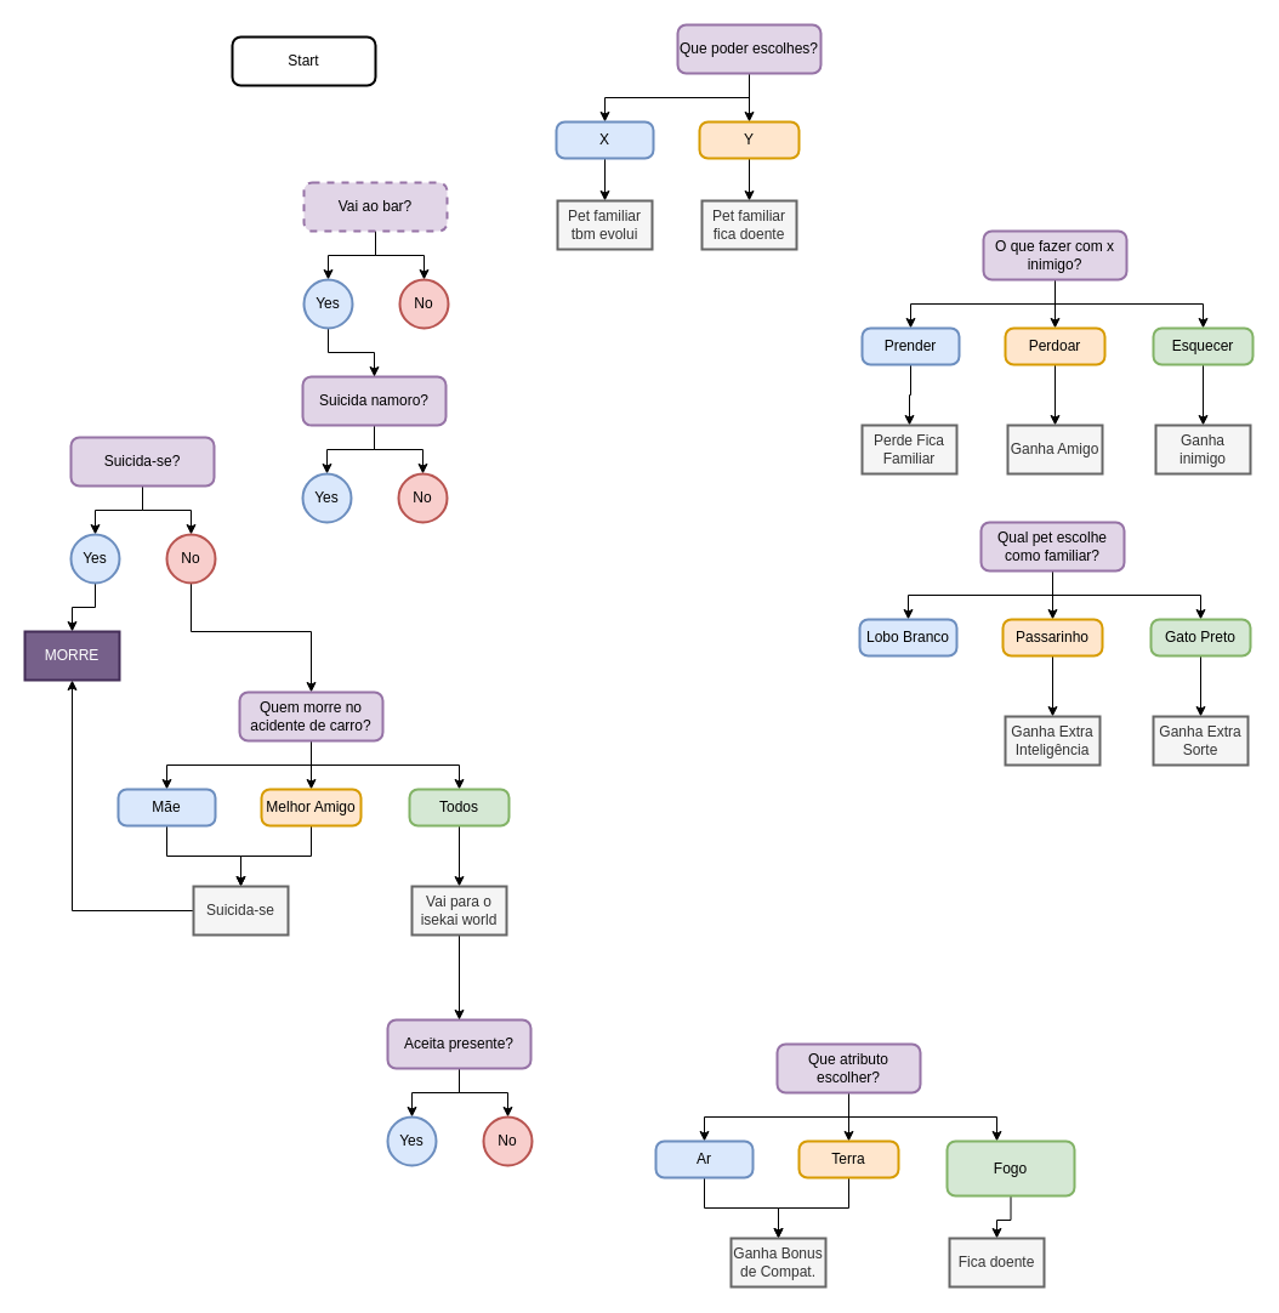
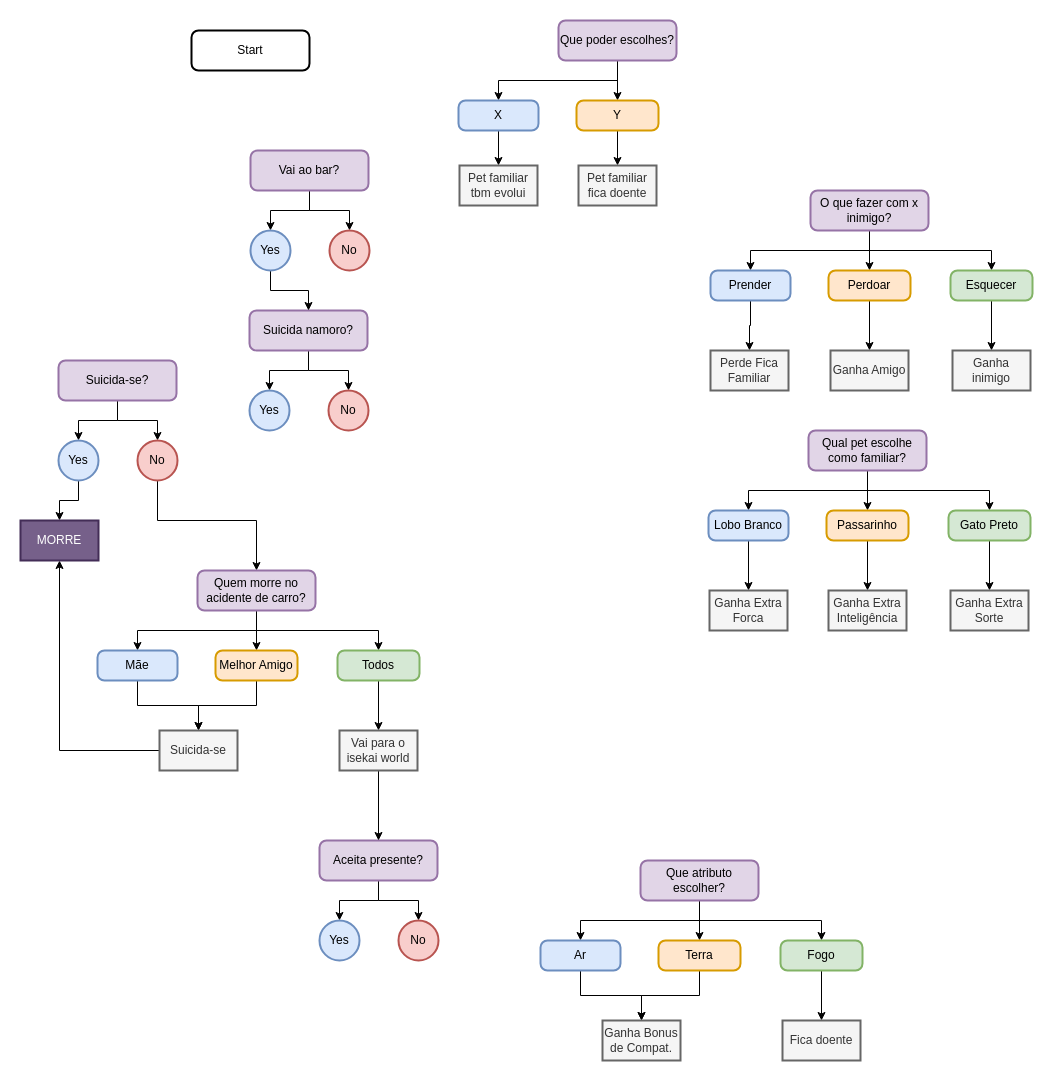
- <mxCell id="47" value="Vai ao bar?" style="rounded=1;whiteSpace=wrap;html=1;absoluteArcSize=1;arcSize=14;strokeWidth=2;fillColor=#e1d5e7;strokeColor=#9673a6;dashed=1;" parent="1" vertex="1"><mxGeometry x="250" y="150" width="118" height="40" as="geometry" /></mxCell>
+ <mxCell id="47" value="Vai ao bar?" style="rounded=1;whiteSpace=wrap;html=1;absoluteArcSize=1;arcSize=14;strokeWidth=2;fillColor=#e1d5e7;strokeColor=#9673a6;" parent="1" vertex="1"><mxGeometry x="250" y="150" width="118" height="40" as="geometry" /></mxCell>
+ <mxCell id="19" style="edgeStyle=orthogonalEdgeStyle;rounded=0;orthogonalLoop=1;jettySize=auto;html=1;" edge="1" parent="1" source="20" target="83"><mxGeometry relative="1" as="geometry" /></mxCell>
+ <mxCell id="83" value="Ganha Extra Forca" style="rounded=0;whiteSpace=wrap;html=1;strokeWidth=2;fillColor=#f5f5f5;fontColor=#333333;strokeColor=#666666;" vertex="1" parent="1"><mxGeometry x="709" y="590" width="78" height="40" as="geometry" /></mxCell>
- <mxCell id="44" value="Fogo" style="rounded=1;whiteSpace=wrap;html=1;absoluteArcSize=1;arcSize=14;strokeWidth=2;fillColor=#d5e8d4;strokeColor=#82b366;" parent="1" vertex="1"><mxGeometry x="780" y="940" width="105" height="45" as="geometry" /></mxCell>
+ <mxCell id="44" value="Fogo" style="rounded=1;whiteSpace=wrap;html=1;absoluteArcSize=1;arcSize=14;strokeWidth=2;fillColor=#d5e8d4;strokeColor=#82b366;" parent="1" vertex="1"><mxGeometry x="780" y="940" width="82" height="30" as="geometry" /></mxCell>
